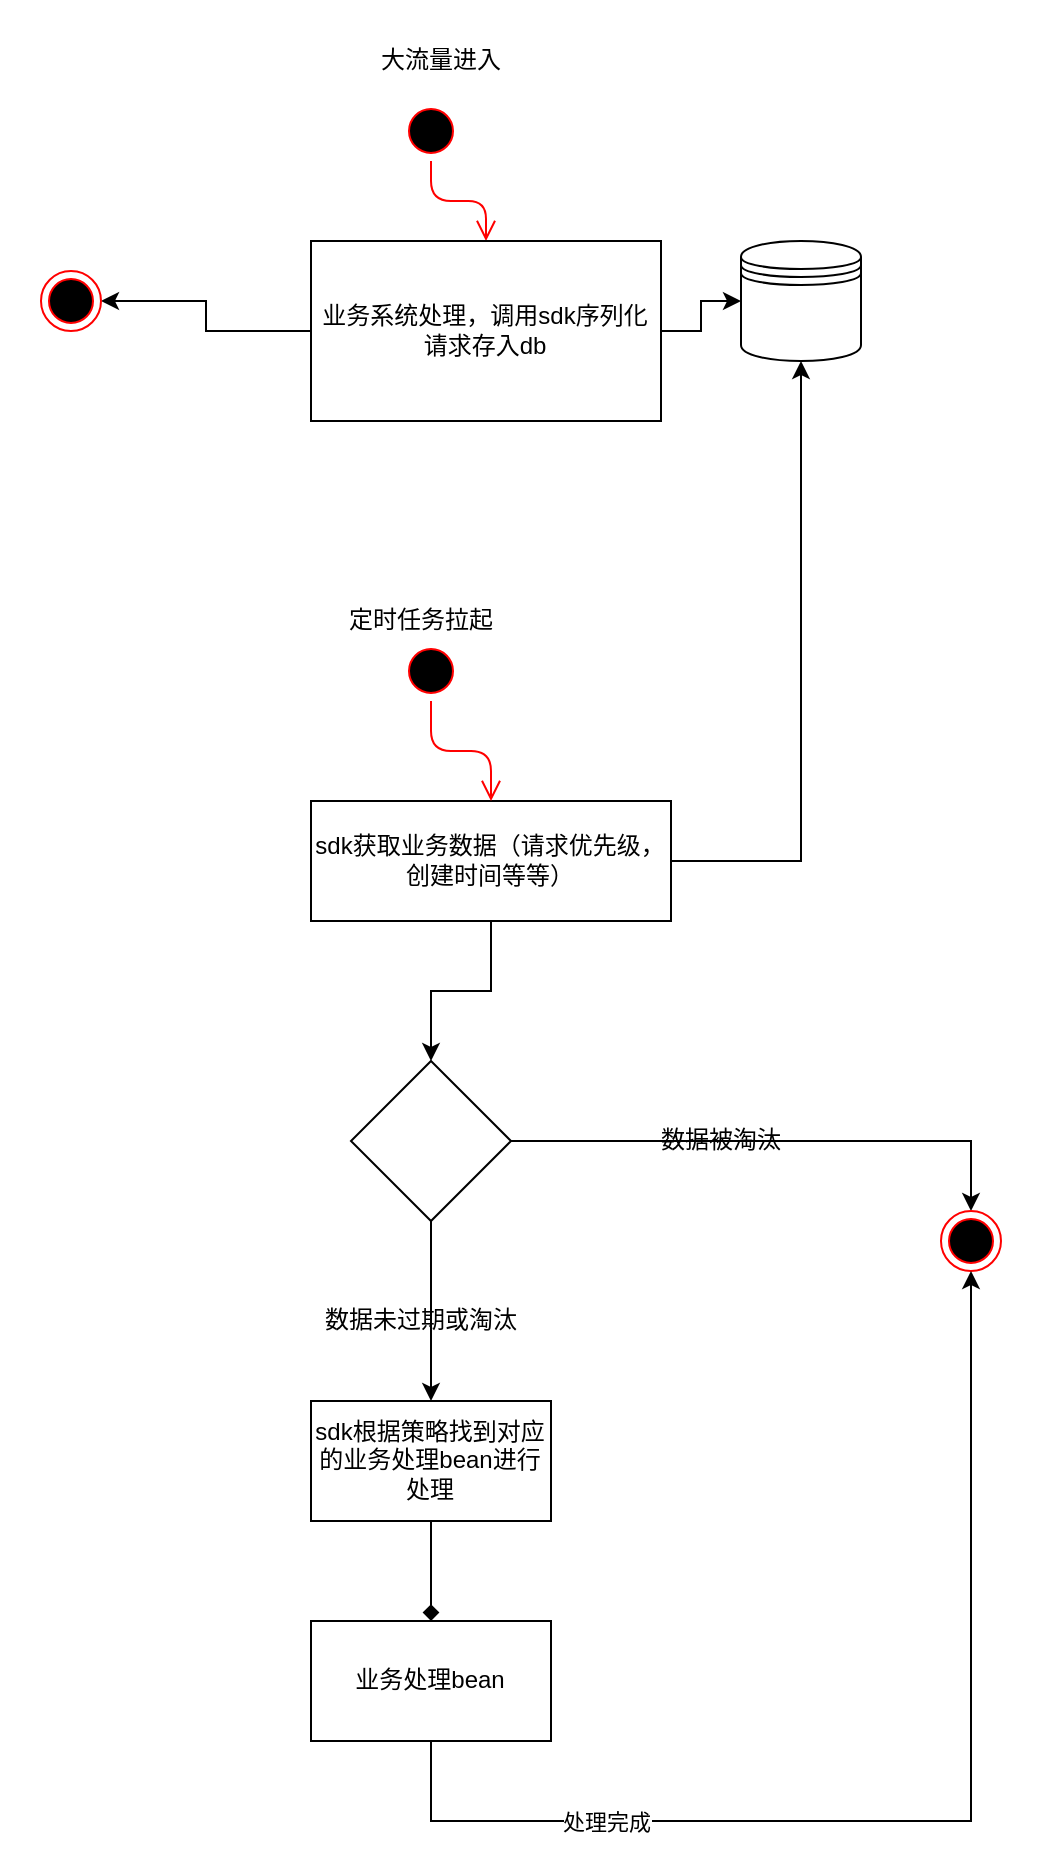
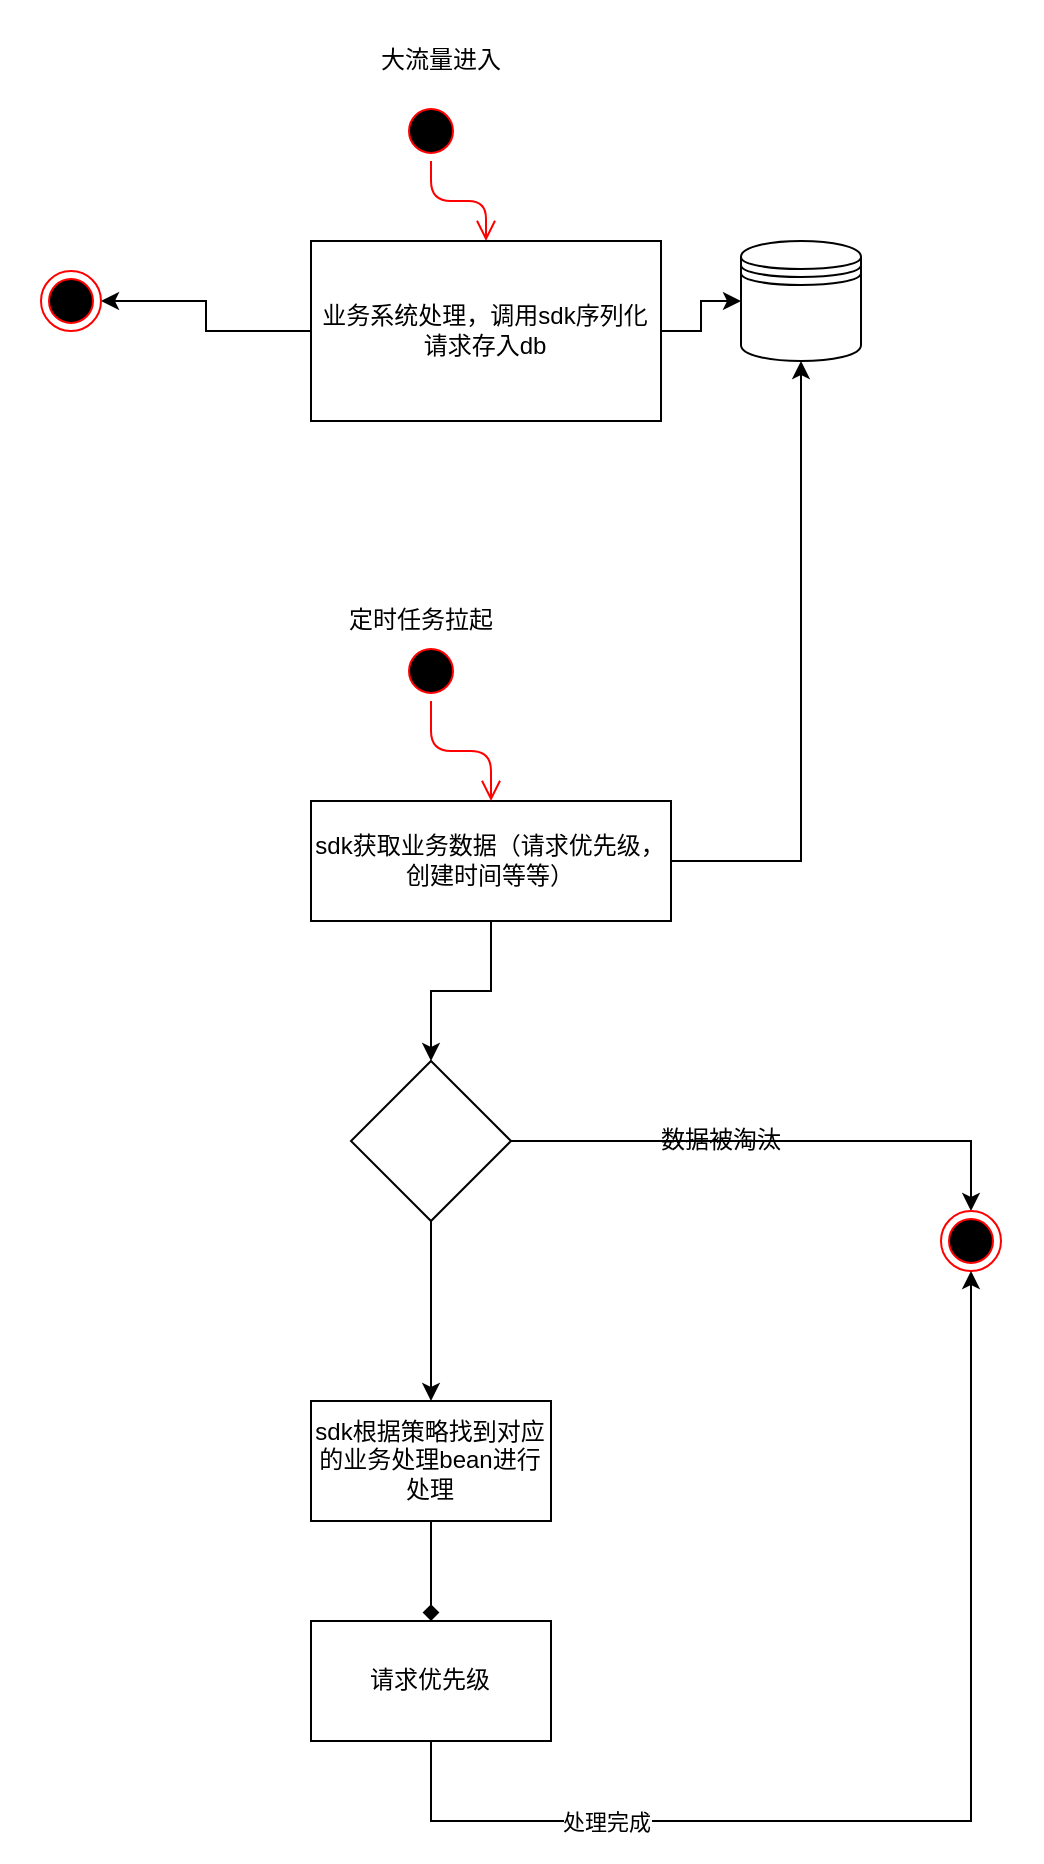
- <mxCell id="21" value="数据未过期或淘汰" style="text;html=1;align=center;verticalAlign=middle;resizable=0;points=[];autosize=1;" vertex="1" parent="1"><mxGeometry x="155" y="650" width="110" height="20" as="geometry" /></mxCell>
- <mxCell id="26" value="业务处理bean" style="whiteSpace=wrap;html=1;rounded=0;" vertex="1" parent="1"><mxGeometry x="155" y="810" width="120" height="60" as="geometry" /></mxCell>
+ <mxCell id="26" value="请求优先级" style="whiteSpace=wrap;html=1;rounded=0;" vertex="1" parent="1"><mxGeometry x="155" y="810" width="120" height="60" as="geometry" /></mxCell>
